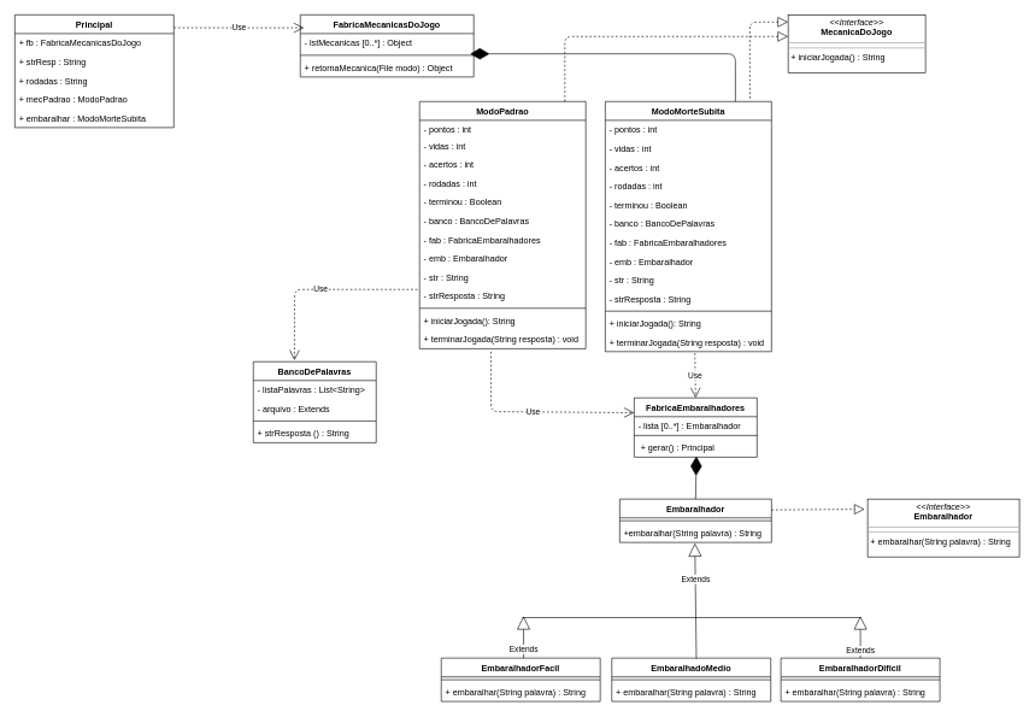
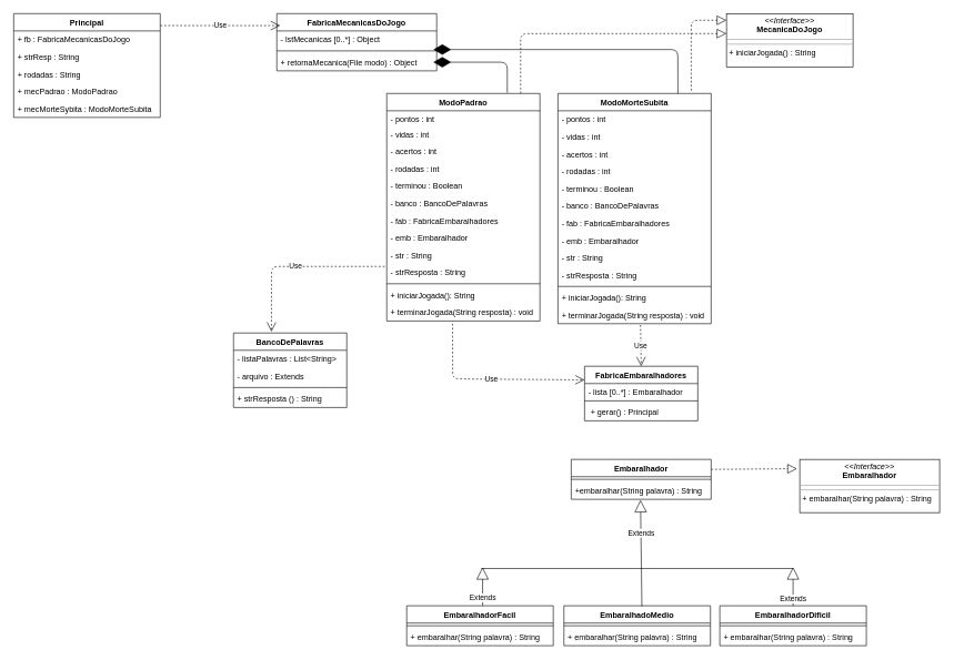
+ <mxCell id="53" value="" style="endArrow=diamondThin;endFill=1;endSize=24;html=1;exitX=0.787;exitY=-0.003;exitDx=0;exitDy=0;exitPerimeter=0;entryX=0.979;entryY=0.5;entryDx=0;entryDy=0;entryPerimeter=0;" edge="1" parent="1" source="15" target="14"><mxGeometry width="160" relative="1" as="geometry"><mxPoint x="640" y="200" as="sourcePoint" /><mxPoint x="640" y="110" as="targetPoint" /><Array as="points"><mxPoint x="761" y="93" /></Array></mxGeometry></mxCell>
- <mxCell id="51" value="+ embaralhar : ModoMorteSubita " style="text;strokeColor=none;fillColor=none;align=left;verticalAlign=top;spacingLeft=4;spacingRight=4;overflow=hidden;rotatable=0;points=[[0,0.5],[1,0.5]];portConstraint=eastwest;" vertex="1" parent="46"><mxGeometry y="130" width="220" height="26" as="geometry" /></mxCell>
+ <mxCell id="51" value="+ mecMorteSybita : ModoMorteSubita " style="text;strokeColor=none;fillColor=none;align=left;verticalAlign=top;spacingLeft=4;spacingRight=4;overflow=hidden;rotatable=0;points=[[0,0.5],[1,0.5]];portConstraint=eastwest;" vertex="1" parent="46"><mxGeometry y="130" width="220" height="26" as="geometry" /></mxCell>
- <mxCell id="69" value="" style="endArrow=diamondThin;endFill=1;endSize=24;html=1;entryX=0.506;entryY=0.962;entryDx=0;entryDy=0;entryPerimeter=0;exitX=0.5;exitY=0;exitDx=0;exitDy=0;" parent="1" source="59" target="10" edge="1"><mxGeometry width="160" relative="1" as="geometry"><mxPoint x="880" y="824" as="sourcePoint" /><mxPoint x="1040" y="824" as="targetPoint" /></mxGeometry></mxCell>
